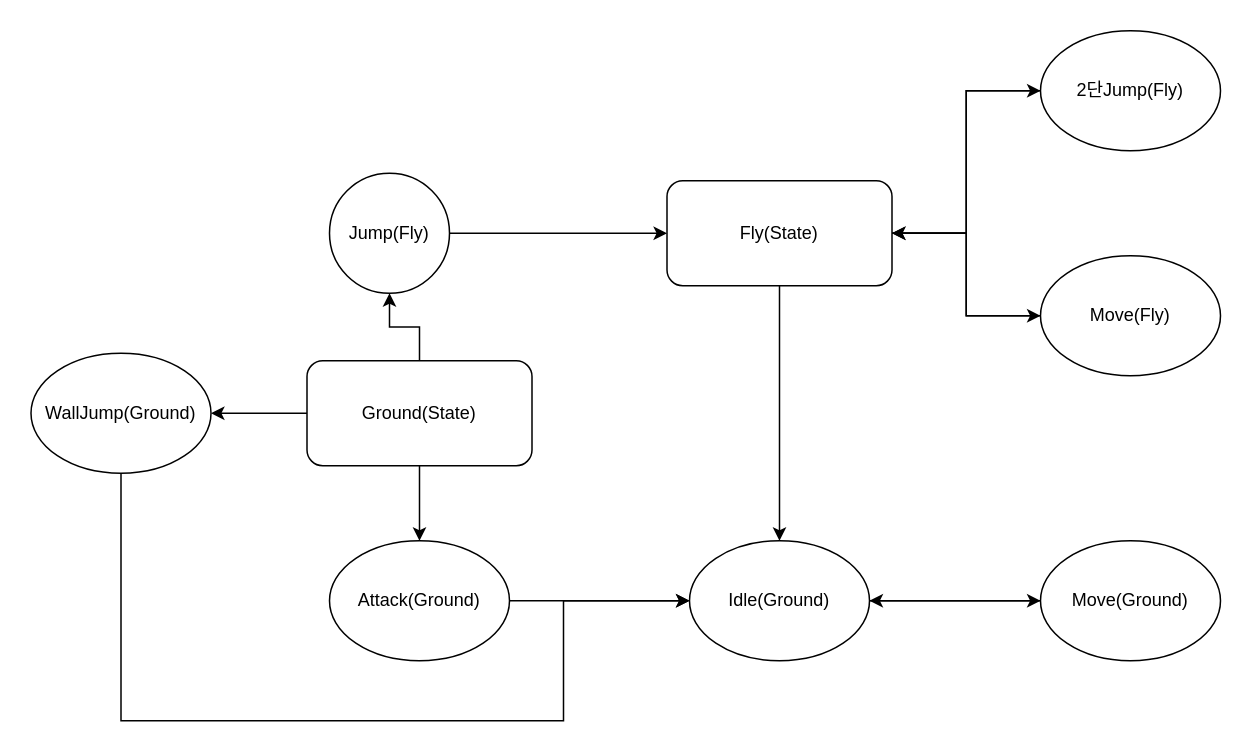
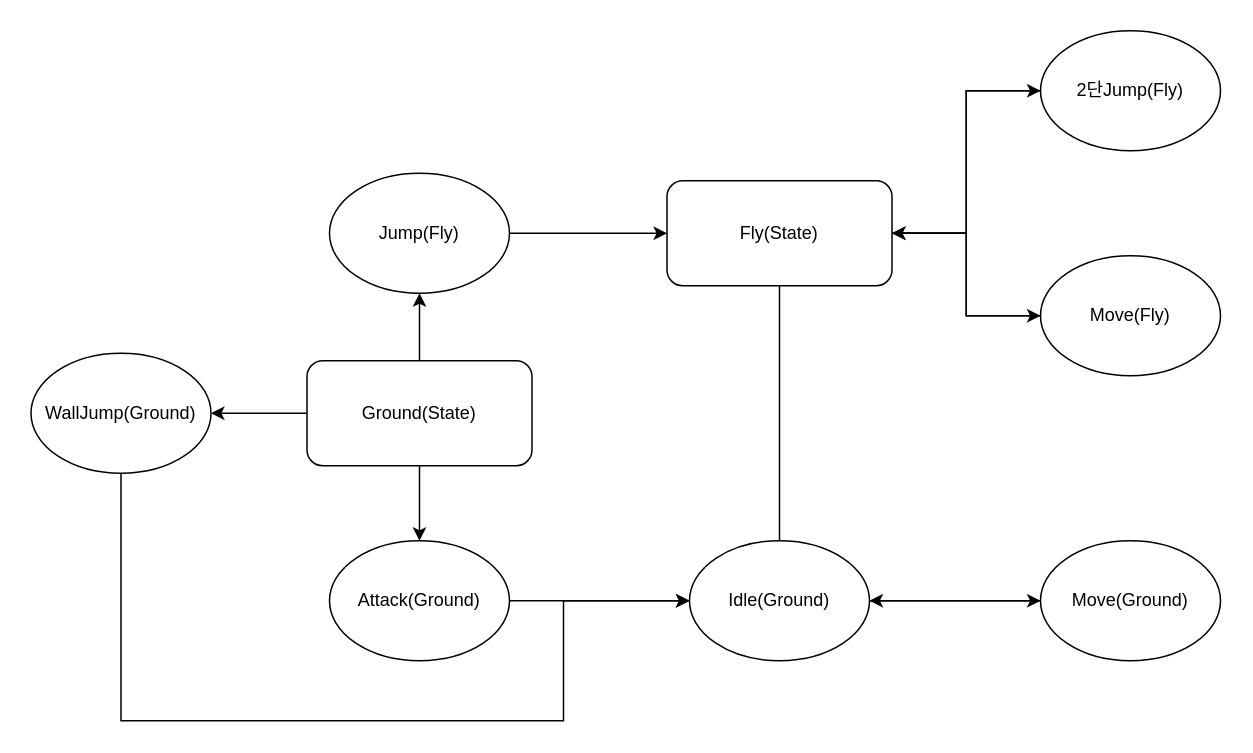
- <mxCell id="15" value="Jump(Fly)" style="ellipse;whiteSpace=wrap;html=1;" parent="1" vertex="1"><mxGeometry x="219" y="115" width="80" height="80" as="geometry" /></mxCell>
+ <mxCell id="15" value="Jump(Fly)" style="ellipse;whiteSpace=wrap;html=1;" parent="1" vertex="1"><mxGeometry x="219" y="115" width="120" height="80" as="geometry" /></mxCell>
- <mxCell id="2" style="edgeStyle=orthogonalEdgeStyle;rounded=0;orthogonalLoop=1;jettySize=auto;html=1;entryX=0.5;entryY=0;entryDx=0;entryDy=0;" parent="1" source="5" target="11" edge="1"><mxGeometry relative="1" as="geometry" /></mxCell>
+ <mxCell id="2" style="edgeStyle=orthogonalEdgeStyle;rounded=0;orthogonalLoop=1;jettySize=auto;html=1;entryX=0.5;entryY=0;entryDx=0;entryDy=0;endArrow=none;" parent="1" source="5" target="11" edge="1"><mxGeometry relative="1" as="geometry" /></mxCell>
